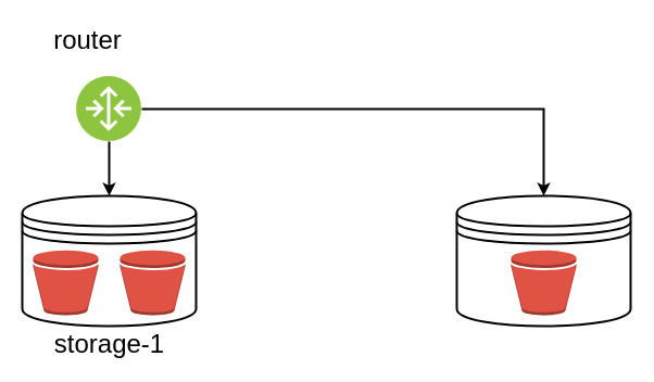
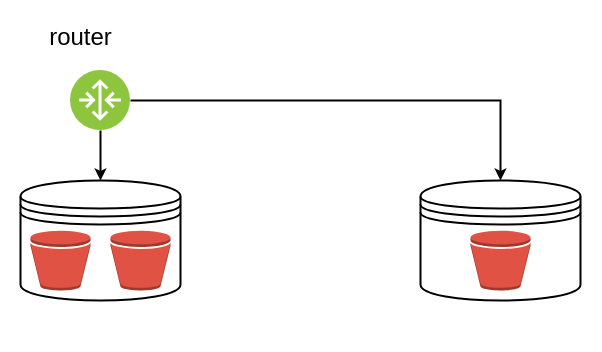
- <mxCell id="7" value="storage-1" style="text;html=1;resizable=0;points=[];autosize=1;align=center;verticalAlign=top;spacingTop=-4;fontSize=24;" parent="1" vertex="1"><mxGeometry x="35" y="300" width="130" height="30" as="geometry" /></mxCell>
